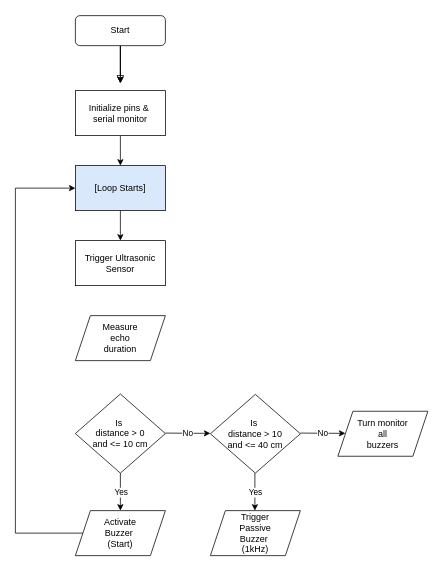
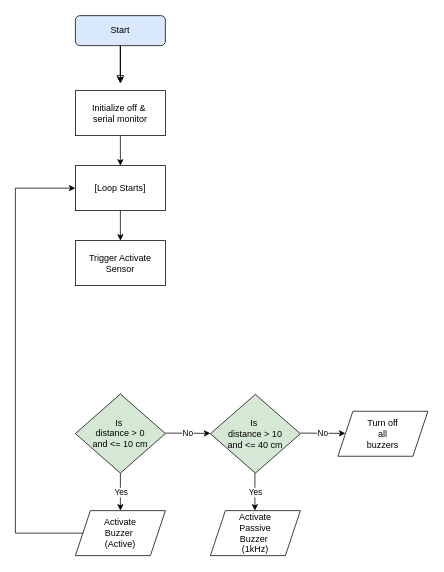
- <mxCell id="5" value="Start" style="rounded=1;whiteSpace=wrap;html=1;fontSize=12;glass=0;strokeWidth=1;shadow=0;" parent="1" vertex="1"><mxGeometry x="100" y="20" width="120" height="40" as="geometry" /></mxCell>
+ <mxCell id="5" value="Start" style="rounded=1;whiteSpace=wrap;html=1;fontSize=12;glass=0;strokeWidth=1;shadow=0;fillColor=#dae8fc;" parent="1" vertex="1"><mxGeometry x="100" y="20" width="120" height="40" as="geometry" /></mxCell>
- <mxCell id="7" value="Initialize pins &amp;amp;&amp;nbsp;&lt;div style=&quot;--tw-scale-x: 1; --tw-scale-y: 1; --tw-pan-x: ; --tw-pan-y: ; --tw-pinch-zoom: ; --tw-scroll-snap-strictness: proximity; --tw-gradient-from-position: ; --tw-gradient-via-position: ; --tw-gradient-to-position: ; --tw-ordinal: ; --tw-slashed-zero: ; --tw-numeric-figure: ; --tw-numeric-spacing: ; --tw-numeric-fraction: ; --tw-ring-inset: ; --tw-ring-offset-width: 0px; --tw-ring-offset-color: #fff; --tw-ring-color: rgb(59 130 246 / .5); --tw-ring-offset-shadow: 0 0 #0000; --tw-ring-shadow: 0 0 #0000; --tw-shadow: 0 0 #0000; --tw-shadow-colored: 0 0 #0000; --tw-blur: ; --tw-brightness: ; --tw-contrast: ; --tw-grayscale: ; --tw-hue-rotate: ; --tw-invert: ; --tw-saturate: ; --tw-sepia: ; --tw-drop-shadow: ; --tw-backdrop-blur: ; --tw-backdrop-brightness: ; --tw-backdrop-contrast: ; --tw-backdrop-grayscale: ; --tw-backdrop-hue-rotate: ; --tw-backdrop-invert: ; --tw-backdrop-opacity: ; --tw-backdrop-saturate: ; --tw-backdrop-sepia: ;&quot;&gt;serial monitor&lt;/div&gt;" style="rounded=0;whiteSpace=wrap;html=1;" vertex="1" parent="1"><mxGeometry x="100" y="120" width="120" height="60" as="geometry" /></mxCell>
+ <mxCell id="7" value="Initialize off &amp;amp;&amp;nbsp;&lt;div style=&quot;--tw-scale-x: 1; --tw-scale-y: 1; --tw-pan-x: ; --tw-pan-y: ; --tw-pinch-zoom: ; --tw-scroll-snap-strictness: proximity; --tw-gradient-from-position: ; --tw-gradient-via-position: ; --tw-gradient-to-position: ; --tw-ordinal: ; --tw-slashed-zero: ; --tw-numeric-figure: ; --tw-numeric-spacing: ; --tw-numeric-fraction: ; --tw-ring-inset: ; --tw-ring-offset-width: 0px; --tw-ring-offset-color: #fff; --tw-ring-color: rgb(59 130 246 / .5); --tw-ring-offset-shadow: 0 0 #0000; --tw-ring-shadow: 0 0 #0000; --tw-shadow: 0 0 #0000; --tw-shadow-colored: 0 0 #0000; --tw-blur: ; --tw-brightness: ; --tw-contrast: ; --tw-grayscale: ; --tw-hue-rotate: ; --tw-invert: ; --tw-saturate: ; --tw-sepia: ; --tw-drop-shadow: ; --tw-backdrop-blur: ; --tw-backdrop-brightness: ; --tw-backdrop-contrast: ; --tw-backdrop-grayscale: ; --tw-backdrop-hue-rotate: ; --tw-backdrop-invert: ; --tw-backdrop-opacity: ; --tw-backdrop-saturate: ; --tw-backdrop-sepia: ;&quot;&gt;serial monitor&lt;/div&gt;" style="rounded=0;whiteSpace=wrap;html=1;" vertex="1" parent="1"><mxGeometry x="100" y="120" width="120" height="60" as="geometry" /></mxCell>
- <mxCell id="8" value="[Loop Starts]" style="rounded=0;whiteSpace=wrap;html=1;fillColor=#dae8fc;" vertex="1" parent="1"><mxGeometry x="100" y="220" width="120" height="60" as="geometry" /></mxCell>
+ <mxCell id="8" value="[Loop Starts]" style="rounded=0;whiteSpace=wrap;html=1;" vertex="1" parent="1"><mxGeometry x="100" y="220" width="120" height="60" as="geometry" /></mxCell>
- <mxCell id="10" value="Trigger Ultrasonic&lt;div&gt;Sensor&lt;/div&gt;" style="rounded=0;whiteSpace=wrap;html=1;" vertex="1" parent="1"><mxGeometry x="100" y="320" width="120" height="60" as="geometry" /></mxCell>
+ <mxCell id="10" value="Trigger Activate&lt;div&gt;Sensor&lt;/div&gt;" style="rounded=0;whiteSpace=wrap;html=1;" vertex="1" parent="1"><mxGeometry x="100" y="320" width="120" height="60" as="geometry" /></mxCell>
- <mxCell id="11" value="Measure&lt;div&gt;echo&lt;/div&gt;&lt;div&gt;duration&lt;/div&gt;" style="shape=parallelogram;perimeter=parallelogramPerimeter;whiteSpace=wrap;html=1;fixedSize=1;rounded=0;" vertex="1" parent="1"><mxGeometry x="100" y="420" width="120" height="60" as="geometry" /></mxCell>
- <mxCell id="12" value="Is&amp;nbsp;&lt;div&gt;distance &amp;gt; 0&lt;/div&gt;&lt;div&gt;and &amp;lt;= 10 cm&lt;/div&gt;" style="rhombus;whiteSpace=wrap;html=1;rounded=0;" vertex="1" parent="1"><mxGeometry x="100" y="524.5" width="120" height="105.5" as="geometry" /></mxCell>
+ <mxCell id="12" value="Is&amp;nbsp;&lt;div&gt;distance &amp;gt; 0&lt;/div&gt;&lt;div&gt;and &amp;lt;= 10 cm&lt;/div&gt;" style="rhombus;whiteSpace=wrap;html=1;rounded=0;fillColor=#d5e8d4;" vertex="1" parent="1"><mxGeometry x="100" y="524.5" width="120" height="105.5" as="geometry" /></mxCell>
- <mxCell id="15" value="Is&amp;nbsp;&lt;div&gt;distance &amp;gt; 10&lt;/div&gt;&lt;div&gt;and &amp;lt;= 40 cm&lt;/div&gt;" style="rhombus;whiteSpace=wrap;html=1;rounded=0;" vertex="1" parent="1"><mxGeometry x="280" y="525" width="120" height="105" as="geometry" /></mxCell>
+ <mxCell id="15" value="Is&amp;nbsp;&lt;div&gt;distance &amp;gt; 10&lt;/div&gt;&lt;div&gt;and &amp;lt;= 40 cm&lt;/div&gt;" style="rhombus;whiteSpace=wrap;html=1;rounded=0;fillColor=#d5e8d4;" vertex="1" parent="1"><mxGeometry x="280" y="525" width="120" height="105" as="geometry" /></mxCell>
- <mxCell id="27" value="Turn monitor&lt;div&gt;all&lt;/div&gt;&lt;div&gt;buzzers&lt;/div&gt;" style="shape=parallelogram;perimeter=parallelogramPerimeter;whiteSpace=wrap;html=1;fixedSize=1;" vertex="1" parent="1"><mxGeometry x="450" y="547.5" width="120" height="60" as="geometry" /></mxCell>
+ <mxCell id="27" value="Turn off&lt;div&gt;all&lt;/div&gt;&lt;div&gt;buzzers&lt;/div&gt;" style="shape=parallelogram;perimeter=parallelogramPerimeter;whiteSpace=wrap;html=1;fixedSize=1;" vertex="1" parent="1"><mxGeometry x="450" y="547.5" width="120" height="60" as="geometry" /></mxCell>
- <mxCell id="18" value="Activate&lt;div&gt;Buzzer&amp;nbsp;&lt;/div&gt;&lt;div&gt;(Start)&lt;/div&gt;" style="shape=parallelogram;perimeter=parallelogramPerimeter;whiteSpace=wrap;html=1;fixedSize=1;" vertex="1" parent="1"><mxGeometry x="100" y="680" width="120" height="60" as="geometry" /></mxCell>
+ <mxCell id="18" value="Activate&lt;div&gt;Buzzer&amp;nbsp;&lt;/div&gt;&lt;div&gt;(Active)&lt;/div&gt;" style="shape=parallelogram;perimeter=parallelogramPerimeter;whiteSpace=wrap;html=1;fixedSize=1;" vertex="1" parent="1"><mxGeometry x="100" y="680" width="120" height="60" as="geometry" /></mxCell>
- <mxCell id="26" value="Trigger&lt;div&gt;Passive&lt;/div&gt;&lt;div&gt;Buzzer&amp;nbsp;&lt;/div&gt;&lt;div&gt;(1kHz)&lt;/div&gt;" style="shape=parallelogram;perimeter=parallelogramPerimeter;whiteSpace=wrap;html=1;fixedSize=1;" vertex="1" parent="1"><mxGeometry x="280" y="680" width="120" height="60" as="geometry" /></mxCell>
+ <mxCell id="26" value="Activate&lt;div&gt;Passive&lt;/div&gt;&lt;div&gt;Buzzer&amp;nbsp;&lt;/div&gt;&lt;div&gt;(1kHz)&lt;/div&gt;" style="shape=parallelogram;perimeter=parallelogramPerimeter;whiteSpace=wrap;html=1;fixedSize=1;" vertex="1" parent="1"><mxGeometry x="280" y="680" width="120" height="60" as="geometry" /></mxCell>
